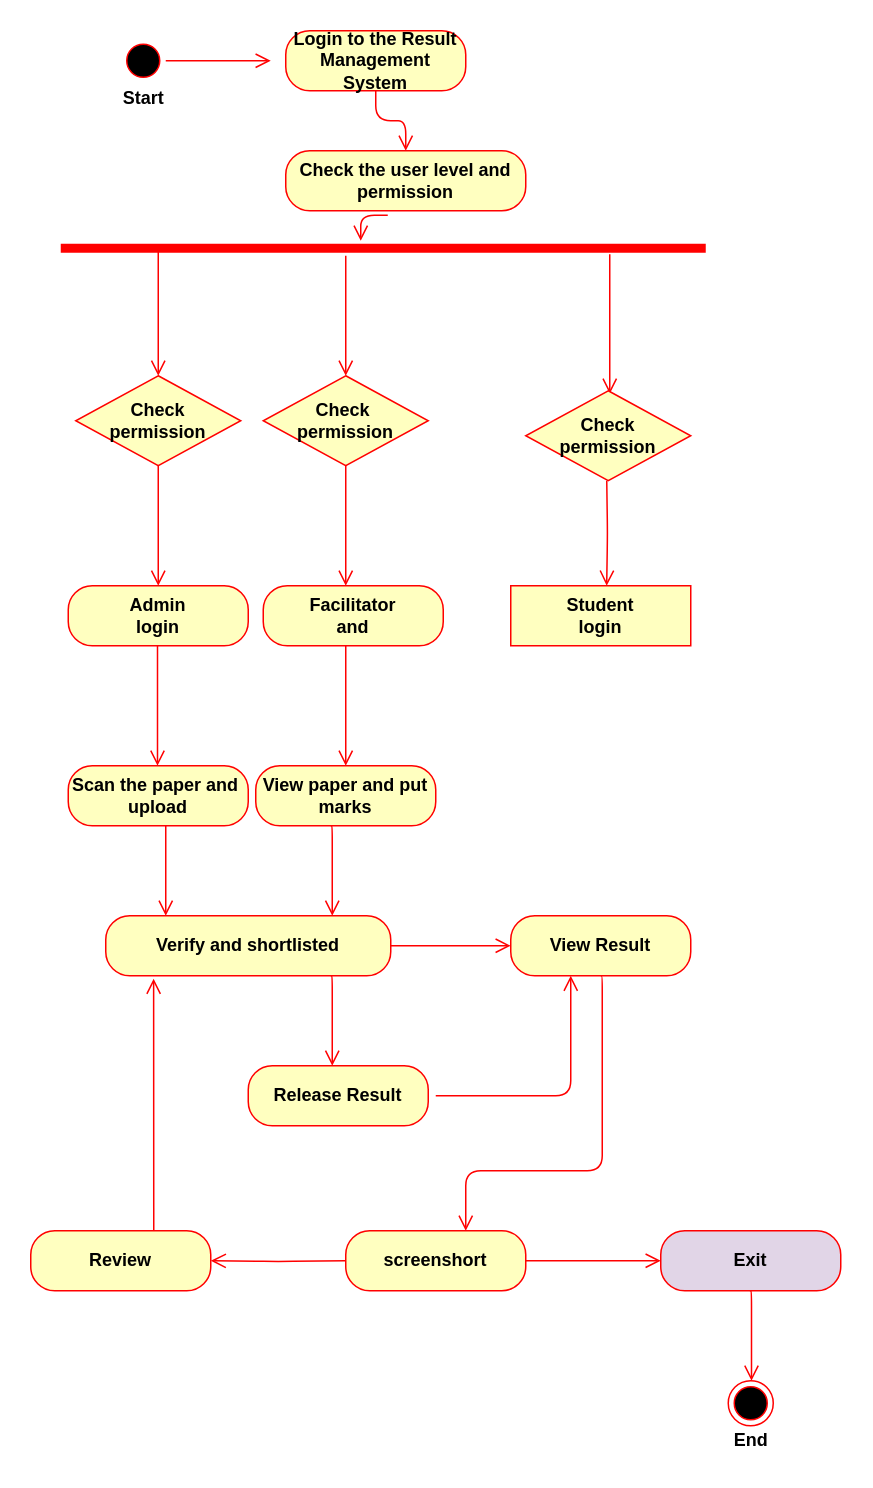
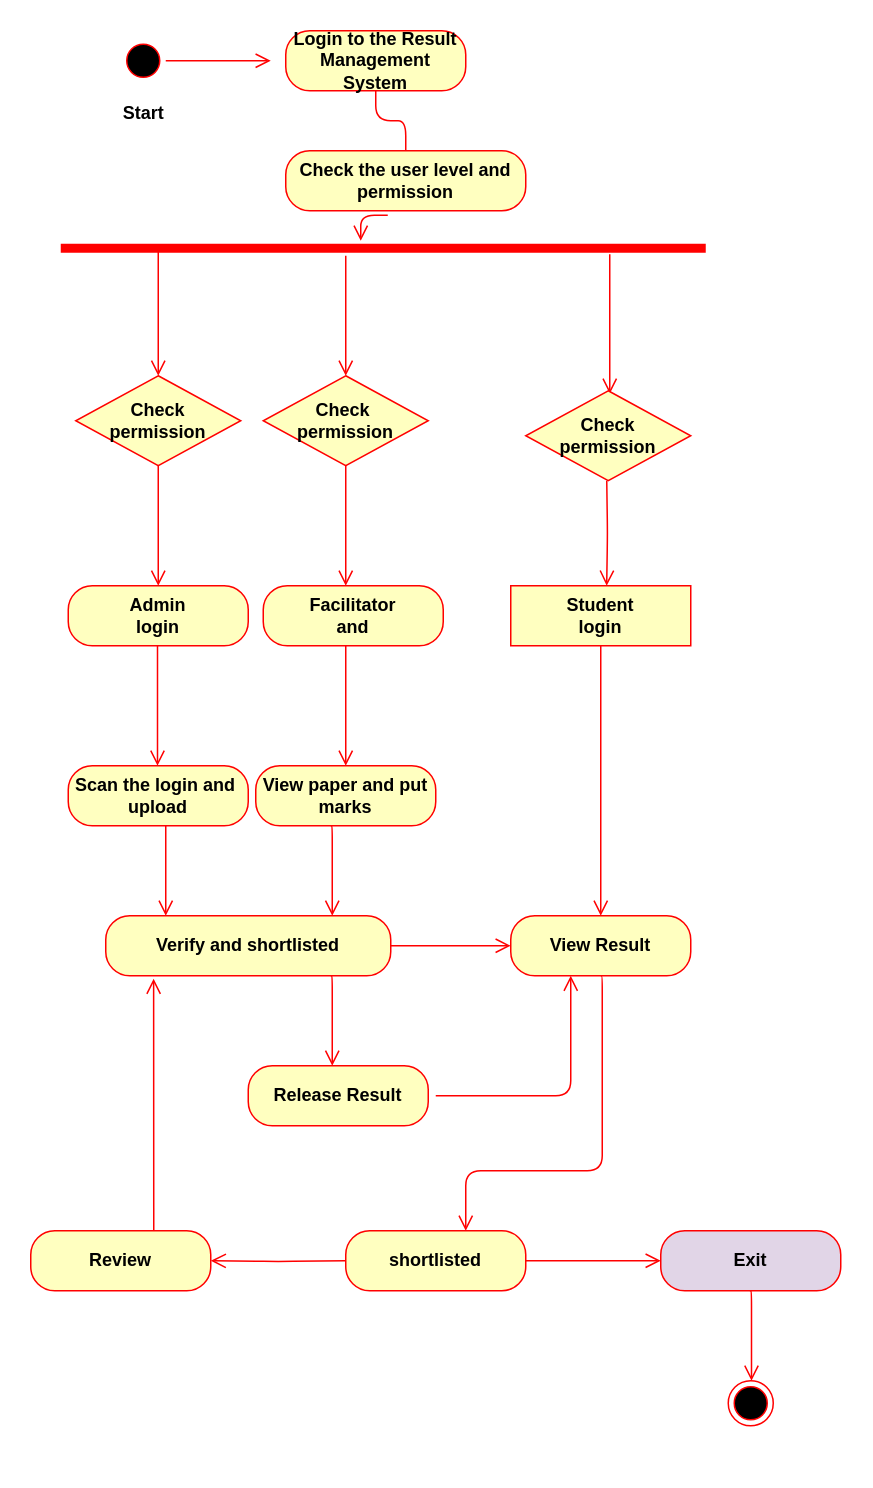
- <mxCell id="6" value="&lt;span&gt;Start&lt;/span&gt;" style="text;html=1;align=center;verticalAlign=middle;resizable=0;points=[];autosize=1;fontStyle=1" vertex="1" parent="1"><mxGeometry x="75" y="55" width="40" height="20" as="geometry" /></mxCell>
+ <mxCell id="6" value="&lt;span&gt;Start&lt;/span&gt;" style="text;html=1;align=center;verticalAlign=middle;resizable=0;points=[];autosize=1;fontStyle=1" vertex="1" parent="1"><mxGeometry x="75" y="65" width="40" height="20" as="geometry" /></mxCell>
- <mxCell id="5" value="" style="edgeStyle=orthogonalEdgeStyle;html=1;verticalAlign=bottom;endArrow=open;endSize=8;strokeColor=#ff0000;entryX=0.5;entryY=0;entryDx=0;entryDy=0;fontStyle=1" edge="1" source="4" parent="1" target="7"><mxGeometry relative="1" as="geometry"><mxPoint x="250" y="90" as="targetPoint" /></mxGeometry></mxCell>
+ <mxCell id="5" value="" style="edgeStyle=orthogonalEdgeStyle;html=1;verticalAlign=bottom;endArrow=none;endSize=8;strokeColor=#ff0000;entryX=0.5;entryY=0;entryDx=0;entryDy=0;fontStyle=1;" edge="1" source="4" parent="1" target="7"><mxGeometry relative="1" as="geometry"><mxPoint x="250" y="90" as="targetPoint" /></mxGeometry></mxCell>
+ <mxCell id="23" value="" style="edgeStyle=orthogonalEdgeStyle;html=1;verticalAlign=bottom;endArrow=open;endSize=8;strokeColor=#ff0000;entryX=0.5;entryY=0;entryDx=0;entryDy=0;exitX=0.5;exitY=1;exitDx=0;exitDy=0;fontStyle=1" edge="1" parent="1" source="20" target="27"><mxGeometry relative="1" as="geometry"><mxPoint x="365" y="600" as="targetPoint" /><mxPoint x="364.5" y="430" as="sourcePoint" /><Array as="points" /></mxGeometry></mxCell>
- <mxCell id="24" value="Scan the paper and&amp;nbsp;&lt;br&gt;upload" style="rounded=1;whiteSpace=wrap;html=1;arcSize=40;fontColor=#000000;fillColor=#ffffc0;strokeColor=#ff0000;fontStyle=1" vertex="1" parent="1"><mxGeometry x="45" y="510" width="120" height="40" as="geometry" /></mxCell>
+ <mxCell id="24" value="Scan the login and&amp;nbsp;&lt;br&gt;upload" style="rounded=1;whiteSpace=wrap;html=1;arcSize=40;fontColor=#000000;fillColor=#ffffc0;strokeColor=#ff0000;fontStyle=1" vertex="1" parent="1"><mxGeometry x="45" y="510" width="120" height="40" as="geometry" /></mxCell>
- <mxCell id="33" value="screenshort" style="rounded=1;whiteSpace=wrap;html=1;arcSize=40;fontColor=#000000;fillColor=#ffffc0;strokeColor=#ff0000;fontStyle=1" vertex="1" parent="1"><mxGeometry x="230" y="820" width="120" height="40" as="geometry" /></mxCell>
+ <mxCell id="33" value="shortlisted" style="rounded=1;whiteSpace=wrap;html=1;arcSize=40;fontColor=#000000;fillColor=#ffffc0;strokeColor=#ff0000;fontStyle=1" vertex="1" parent="1"><mxGeometry x="230" y="820" width="120" height="40" as="geometry" /></mxCell>
- <mxCell id="43" value="End" style="text;html=1;align=center;verticalAlign=middle;resizable=0;points=[];autosize=1;fontStyle=1" vertex="1" parent="1"><mxGeometry x="480" y="950" width="40" height="20" as="geometry" /></mxCell>
